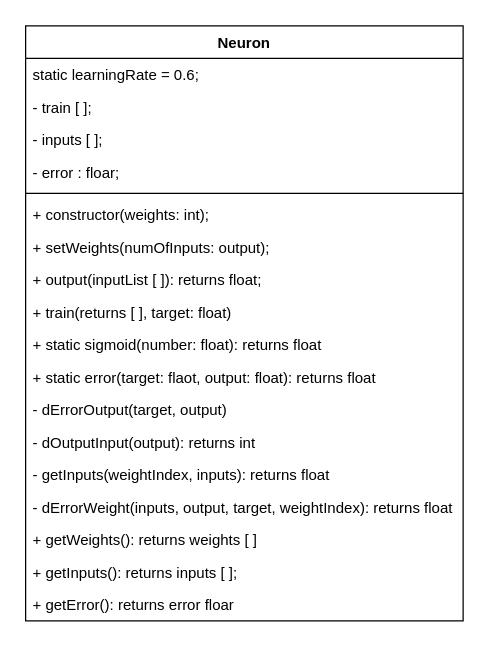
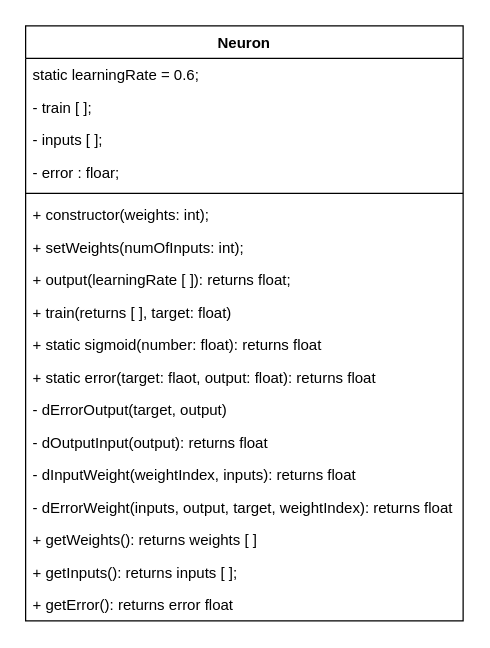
- <mxCell id="9" value="+ setWeights(numOfInputs: output);" style="text;strokeColor=none;fillColor=none;align=left;verticalAlign=top;spacingLeft=4;spacingRight=4;overflow=hidden;rotatable=0;points=[[0,0.5],[1,0.5]];portConstraint=eastwest;" vertex="1" parent="2"><mxGeometry y="164" width="350" height="26" as="geometry" /></mxCell>
+ <mxCell id="9" value="+ setWeights(numOfInputs: int);" style="text;strokeColor=none;fillColor=none;align=left;verticalAlign=top;spacingLeft=4;spacingRight=4;overflow=hidden;rotatable=0;points=[[0,0.5],[1,0.5]];portConstraint=eastwest;" vertex="1" parent="2"><mxGeometry y="164" width="350" height="26" as="geometry" /></mxCell>
- <mxCell id="10" value="+ output(inputList [ ]): returns float;" style="text;strokeColor=none;fillColor=none;align=left;verticalAlign=top;spacingLeft=4;spacingRight=4;overflow=hidden;rotatable=0;points=[[0,0.5],[1,0.5]];portConstraint=eastwest;" vertex="1" parent="2"><mxGeometry y="190" width="350" height="26" as="geometry" /></mxCell>
+ <mxCell id="10" value="+ output(learningRate [ ]): returns float;" style="text;strokeColor=none;fillColor=none;align=left;verticalAlign=top;spacingLeft=4;spacingRight=4;overflow=hidden;rotatable=0;points=[[0,0.5],[1,0.5]];portConstraint=eastwest;" vertex="1" parent="2"><mxGeometry y="190" width="350" height="26" as="geometry" /></mxCell>
- <mxCell id="15" value="- dOutputInput(output): returns int" style="text;strokeColor=none;fillColor=none;align=left;verticalAlign=top;spacingLeft=4;spacingRight=4;overflow=hidden;rotatable=0;points=[[0,0.5],[1,0.5]];portConstraint=eastwest;" vertex="1" parent="2"><mxGeometry y="320" width="350" height="26" as="geometry" /></mxCell>
+ <mxCell id="15" value="- dOutputInput(output): returns float" style="text;strokeColor=none;fillColor=none;align=left;verticalAlign=top;spacingLeft=4;spacingRight=4;overflow=hidden;rotatable=0;points=[[0,0.5],[1,0.5]];portConstraint=eastwest;" vertex="1" parent="2"><mxGeometry y="320" width="350" height="26" as="geometry" /></mxCell>
- <mxCell id="16" value="- getInputs(weightIndex, inputs): returns float" style="text;strokeColor=none;fillColor=none;align=left;verticalAlign=top;spacingLeft=4;spacingRight=4;overflow=hidden;rotatable=0;points=[[0,0.5],[1,0.5]];portConstraint=eastwest;" vertex="1" parent="2"><mxGeometry y="346" width="350" height="26" as="geometry" /></mxCell>
+ <mxCell id="16" value="- dInputWeight(weightIndex, inputs): returns float" style="text;strokeColor=none;fillColor=none;align=left;verticalAlign=top;spacingLeft=4;spacingRight=4;overflow=hidden;rotatable=0;points=[[0,0.5],[1,0.5]];portConstraint=eastwest;" vertex="1" parent="2"><mxGeometry y="346" width="350" height="26" as="geometry" /></mxCell>
- <mxCell id="20" value="+ getError(): returns error floar" style="text;strokeColor=none;fillColor=none;align=left;verticalAlign=top;spacingLeft=4;spacingRight=4;overflow=hidden;rotatable=0;points=[[0,0.5],[1,0.5]];portConstraint=eastwest;" vertex="1" parent="2"><mxGeometry y="450" width="350" height="26" as="geometry" /></mxCell>
+ <mxCell id="20" value="+ getError(): returns error float" style="text;strokeColor=none;fillColor=none;align=left;verticalAlign=top;spacingLeft=4;spacingRight=4;overflow=hidden;rotatable=0;points=[[0,0.5],[1,0.5]];portConstraint=eastwest;" vertex="1" parent="2"><mxGeometry y="450" width="350" height="26" as="geometry" /></mxCell>
